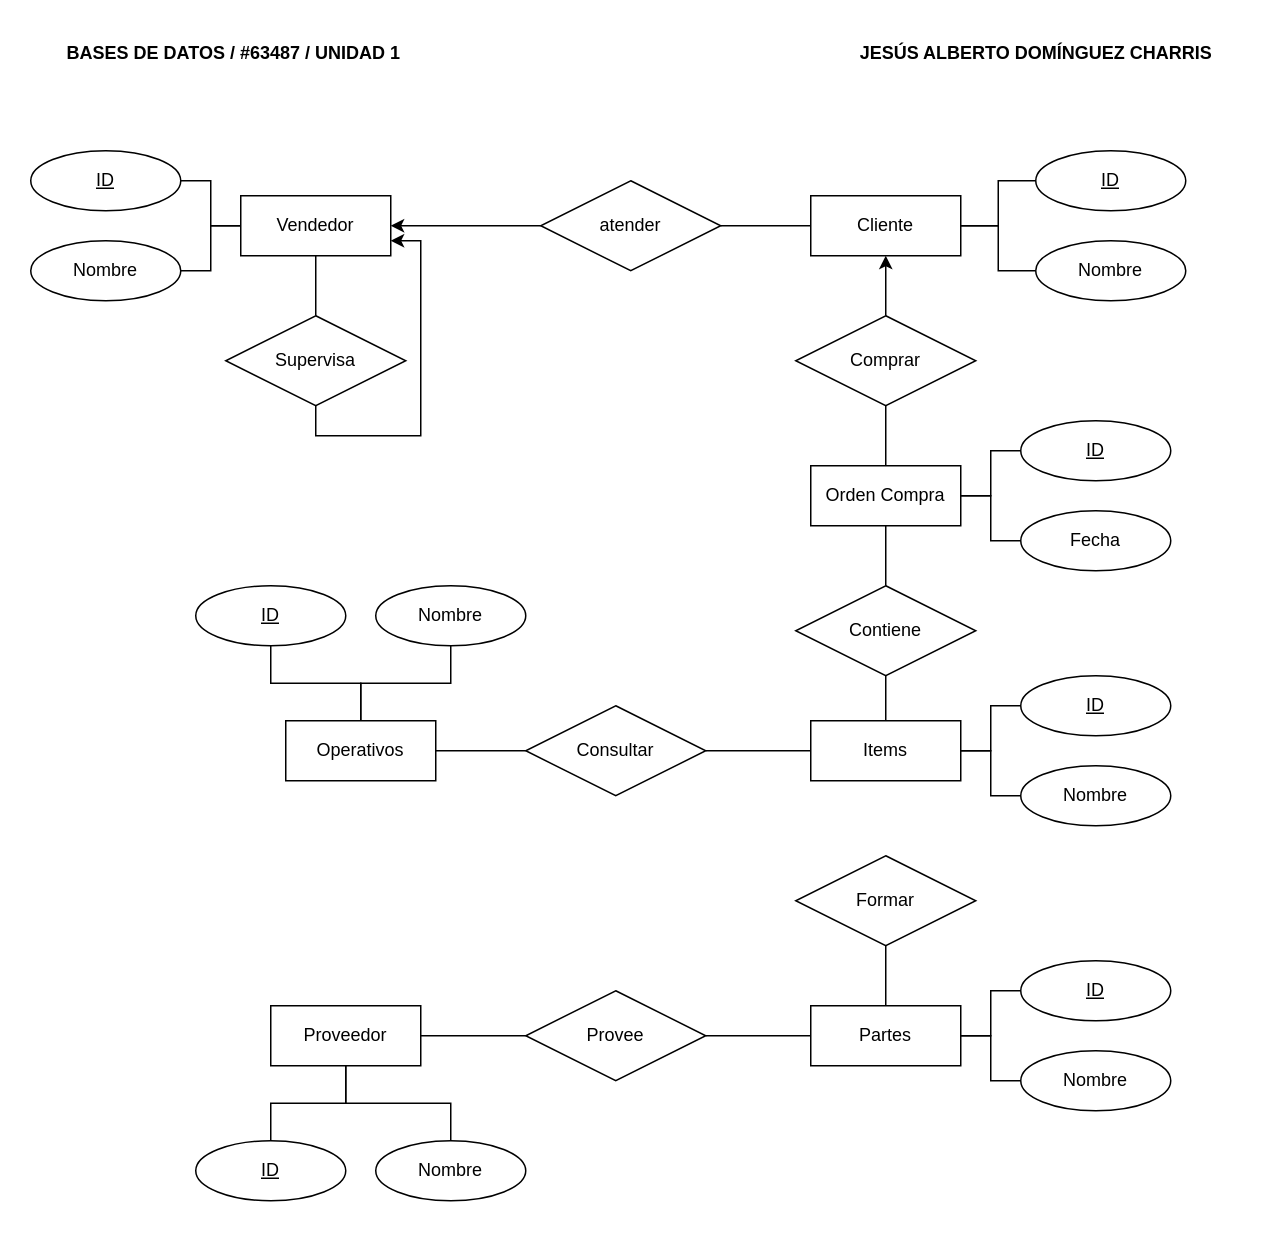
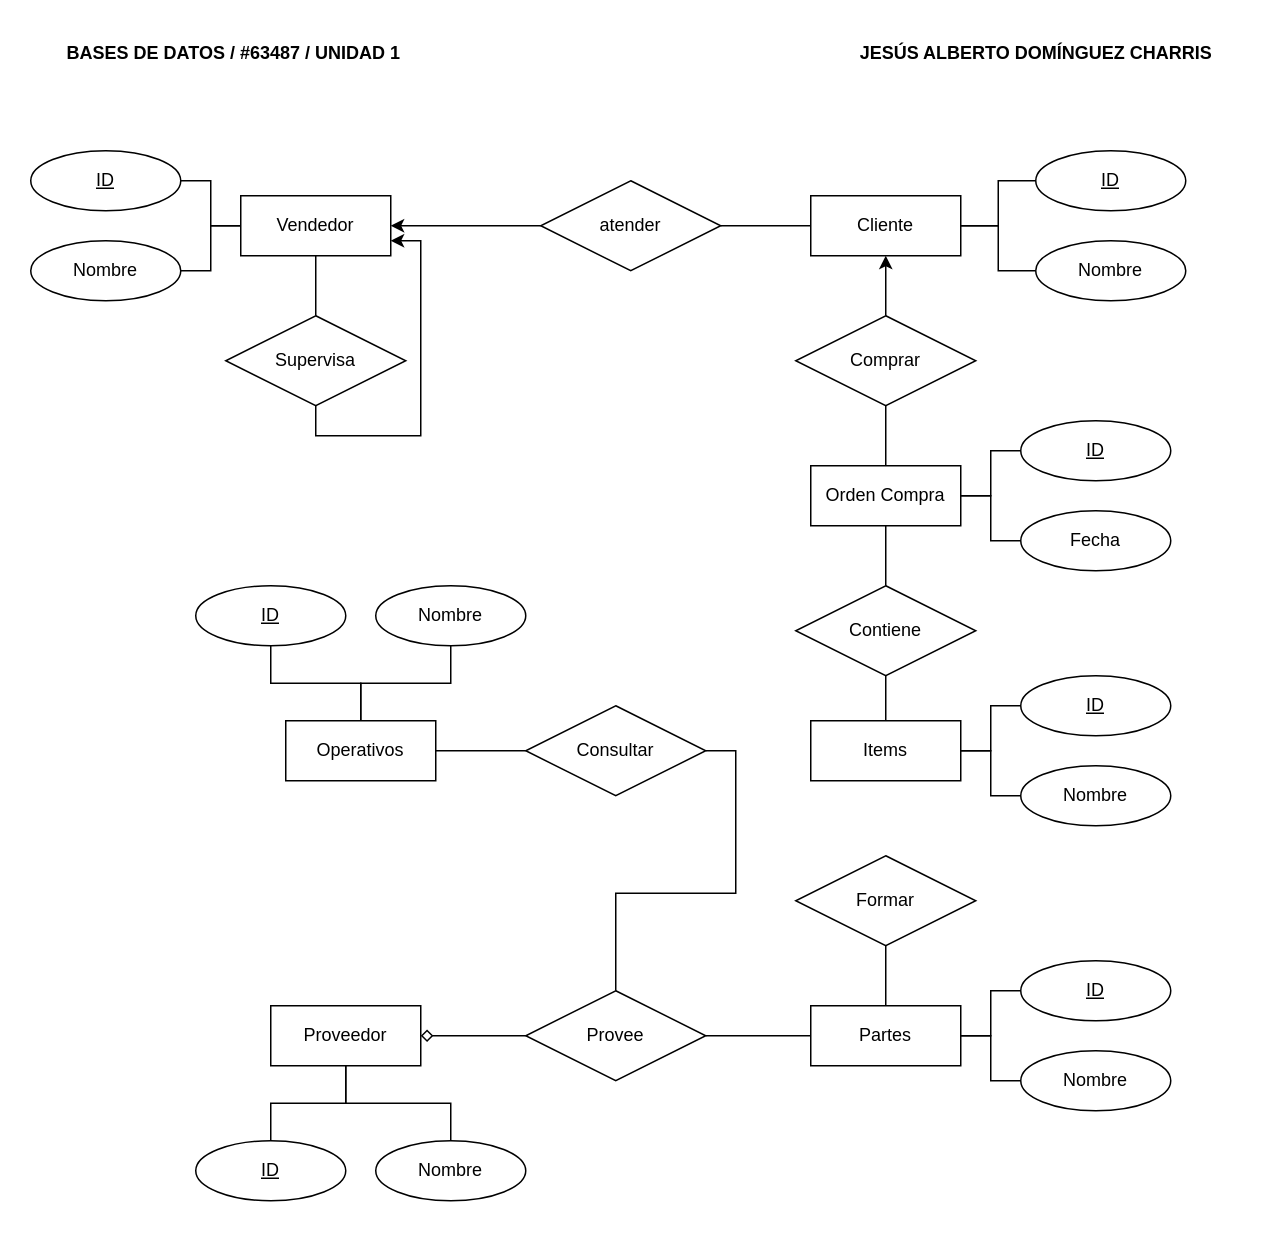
- <mxCell id="36" style="edgeStyle=orthogonalEdgeStyle;rounded=0;orthogonalLoop=1;jettySize=auto;html=1;exitX=1;exitY=0.5;exitDx=0;exitDy=0;entryX=0;entryY=0.5;entryDx=0;entryDy=0;endArrow=none;endFill=0;" edge="1" parent="1" source="37" target="28"><mxGeometry relative="1" as="geometry" /></mxCell>
+ <mxCell id="36" style="edgeStyle=orthogonalEdgeStyle;rounded=0;orthogonalLoop=1;jettySize=auto;html=1;exitX=1;exitY=0.5;exitDx=0;exitDy=0;endArrow=none;endFill=0;" edge="1" parent="1" source="37" target="53"><mxGeometry relative="1" as="geometry" /></mxCell>
- <mxCell id="52" style="edgeStyle=orthogonalEdgeStyle;rounded=0;orthogonalLoop=1;jettySize=auto;html=1;exitX=0;exitY=0.5;exitDx=0;exitDy=0;entryX=1;entryY=0.5;entryDx=0;entryDy=0;endArrow=none;endFill=0;" edge="1" parent="1" source="53" target="55"><mxGeometry relative="1" as="geometry" /></mxCell>
+ <mxCell id="52" style="edgeStyle=orthogonalEdgeStyle;rounded=0;orthogonalLoop=1;jettySize=auto;html=1;exitX=0;exitY=0.5;exitDx=0;exitDy=0;entryX=1;entryY=0.5;entryDx=0;entryDy=0;endArrow=diamond;endFill=0;" edge="1" parent="1" source="53" target="55"><mxGeometry relative="1" as="geometry" /></mxCell>
